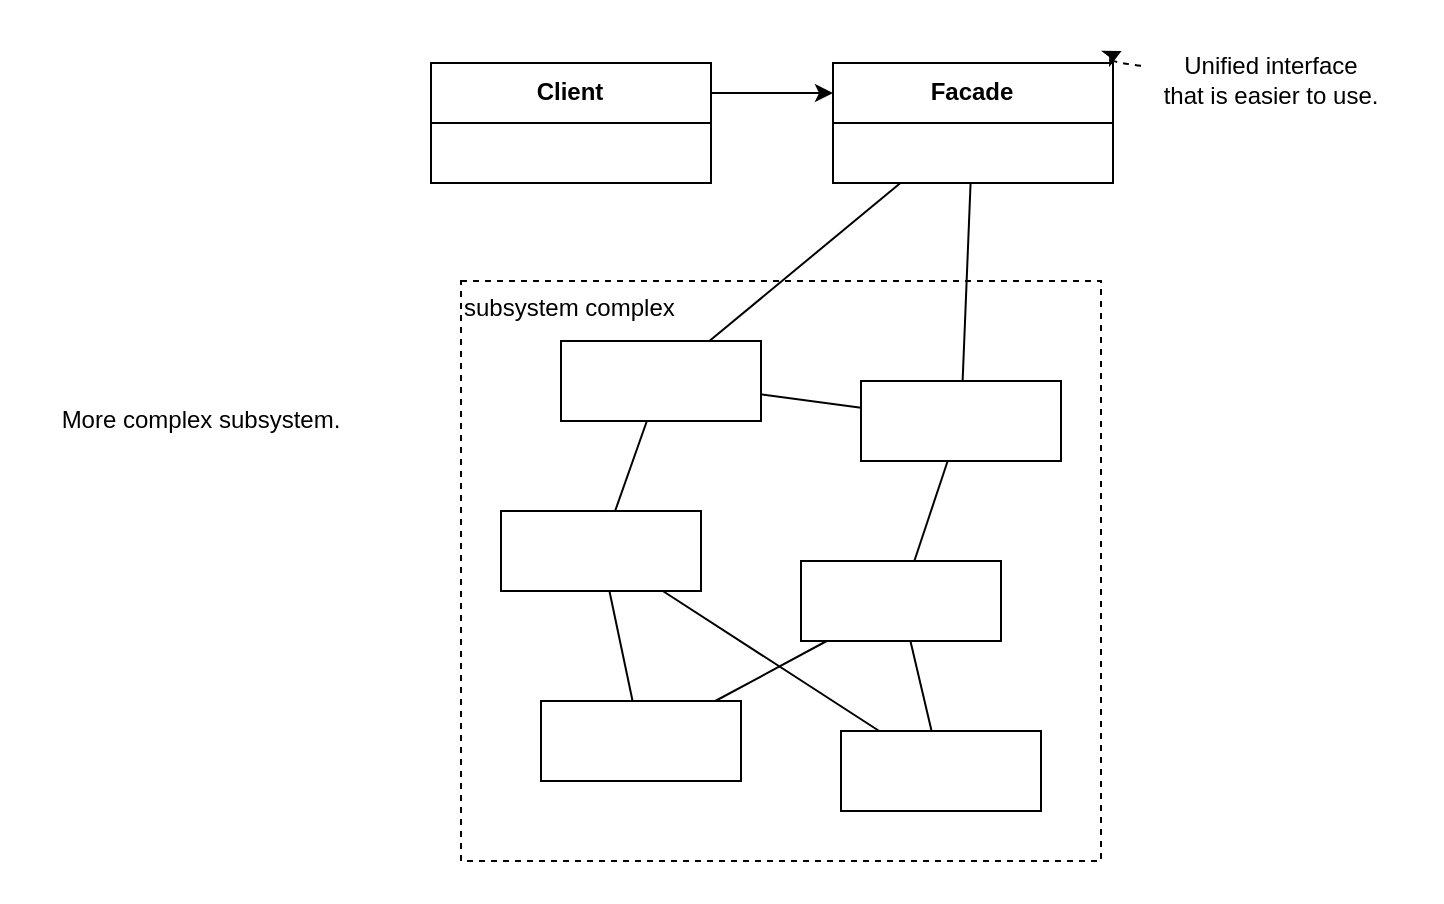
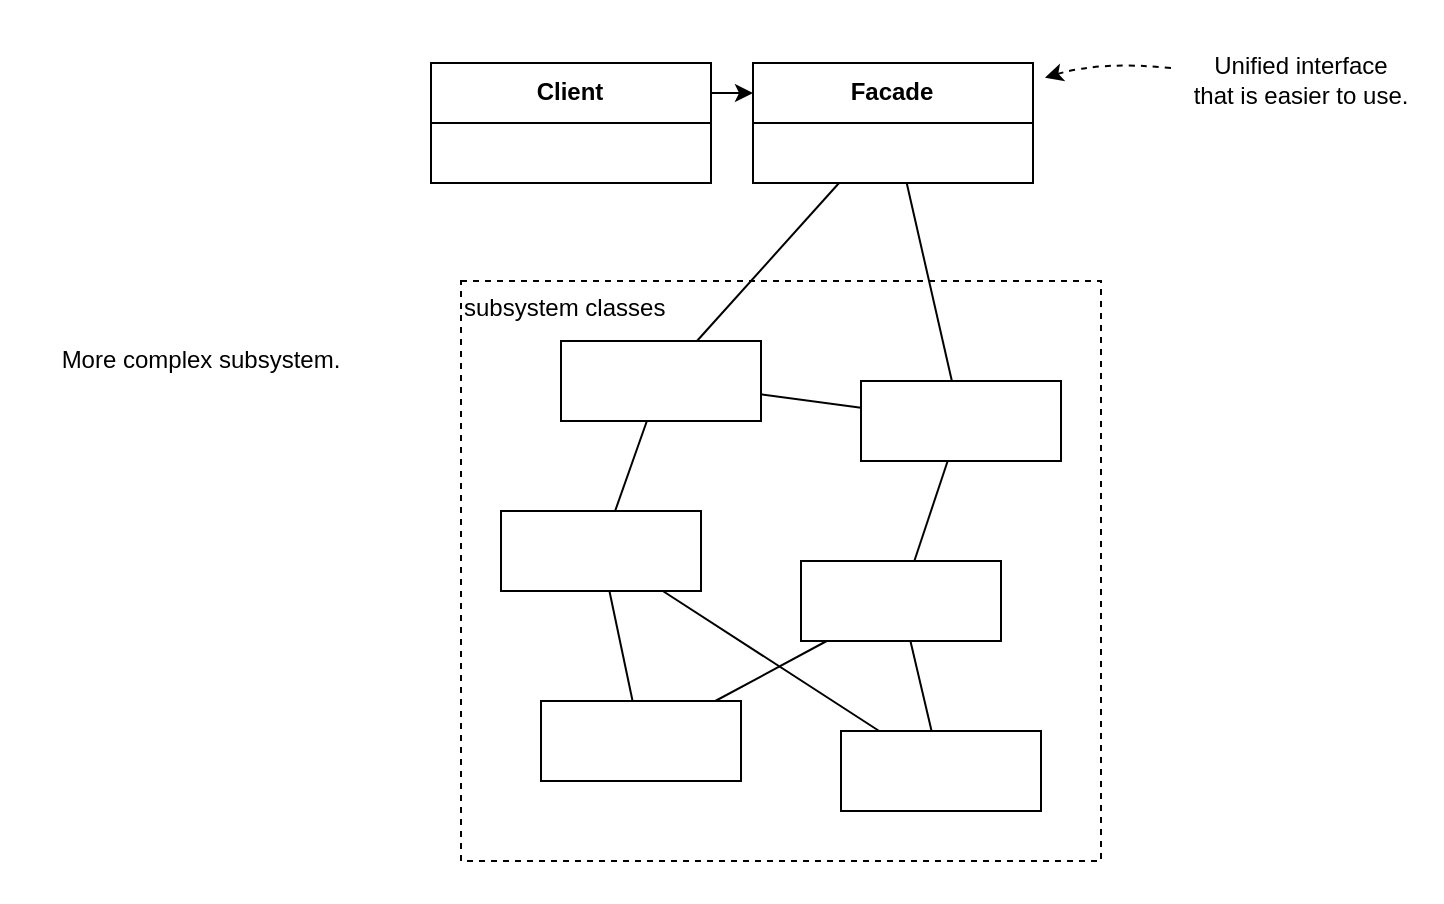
- <mxCell id="21" value="&lt;div&gt;Unified interface&lt;/div&gt;&lt;div&gt;that is easier to use.&lt;/div&gt;" style="text;html=1;align=center;verticalAlign=middle;resizable=0;points=[];autosize=1;strokeColor=none;fillColor=none;" vertex="1" parent="1"><mxGeometry x="570" y="20" width="130" height="40" as="geometry" /></mxCell>
+ <mxCell id="21" value="&lt;div&gt;Unified interface&lt;/div&gt;&lt;div&gt;that is easier to use.&lt;/div&gt;" style="text;html=1;align=center;verticalAlign=middle;resizable=0;points=[];autosize=1;strokeColor=none;fillColor=none;" vertex="1" parent="1"><mxGeometry x="585" y="20" width="130" height="40" as="geometry" /></mxCell>
- <mxCell id="4" value="&lt;b&gt;Facade&lt;/b&gt;" style="swimlane;fontStyle=0;childLayout=stackLayout;horizontal=1;startSize=30;horizontalStack=0;resizeParent=1;resizeParentMax=0;resizeLast=0;collapsible=1;marginBottom=0;whiteSpace=wrap;html=1;" vertex="1" parent="1"><mxGeometry x="416" y="31" width="140" height="60" as="geometry" /></mxCell>
+ <mxCell id="4" value="&lt;b&gt;Facade&lt;/b&gt;" style="swimlane;fontStyle=0;childLayout=stackLayout;horizontal=1;startSize=30;horizontalStack=0;resizeParent=1;resizeParentMax=0;resizeLast=0;collapsible=1;marginBottom=0;whiteSpace=wrap;html=1;" vertex="1" parent="1"><mxGeometry x="376" y="31" width="140" height="60" as="geometry" /></mxCell>
- <mxCell id="2" value="subsystem complex" style="rounded=0;whiteSpace=wrap;html=1;fillColor=none;dashed=1;verticalAlign=top;align=left;" parent="1" vertex="1"><mxGeometry x="230" y="140" width="320" height="290" as="geometry" /></mxCell>
+ <mxCell id="2" value="subsystem classes" style="rounded=0;whiteSpace=wrap;html=1;fillColor=none;dashed=1;verticalAlign=top;align=left;" parent="1" vertex="1"><mxGeometry x="230" y="140" width="320" height="290" as="geometry" /></mxCell>
- <mxCell id="23" value="More complex subsystem." style="text;html=1;align=center;verticalAlign=middle;resizable=0;points=[];autosize=1;strokeColor=none;fillColor=none;" vertex="1" parent="1"><mxGeometry x="20" y="195" width="160" height="30" as="geometry" /></mxCell>
+ <mxCell id="23" value="More complex subsystem." style="text;html=1;align=center;verticalAlign=middle;resizable=0;points=[];autosize=1;strokeColor=none;fillColor=none;" vertex="1" parent="1"><mxGeometry x="20" y="165" width="160" height="30" as="geometry" /></mxCell>
